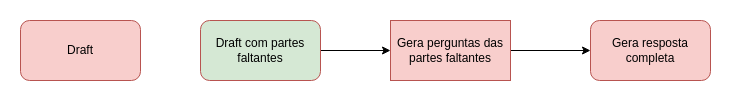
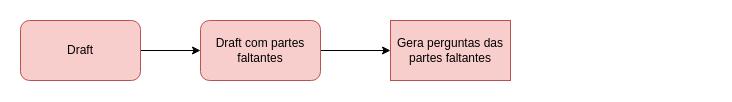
+ <mxCell id="3" value="" style="edgeStyle=none;html=1;" edge="1" parent="2" source="4" target="6"><mxGeometry relative="1" as="geometry" /></mxCell>
- <mxCell id="6" value="Draft com partes faltantes" style="rounded=1;whiteSpace=wrap;html=1;fillColor=#d5e8d4;strokeColor=#b85450;" vertex="1" parent="2"><mxGeometry x="180" width="120" height="60" as="geometry" /></mxCell>
+ <mxCell id="6" value="Draft com partes faltantes" style="rounded=1;whiteSpace=wrap;html=1;fillColor=#f8cecc;strokeColor=#b85450;" vertex="1" parent="2"><mxGeometry x="180" width="120" height="60" as="geometry" /></mxCell>
- <mxCell id="7" value="" style="edgeStyle=none;html=1;" edge="1" parent="2" source="8" target="9"><mxGeometry relative="1" as="geometry" /></mxCell>
- <mxCell id="9" value="Gera resposta completa" style="rounded=1;whiteSpace=wrap;html=1;fillColor=#f8cecc;strokeColor=#b85450;" vertex="1" parent="2"><mxGeometry x="570" width="120" height="60" as="geometry" /></mxCell>
